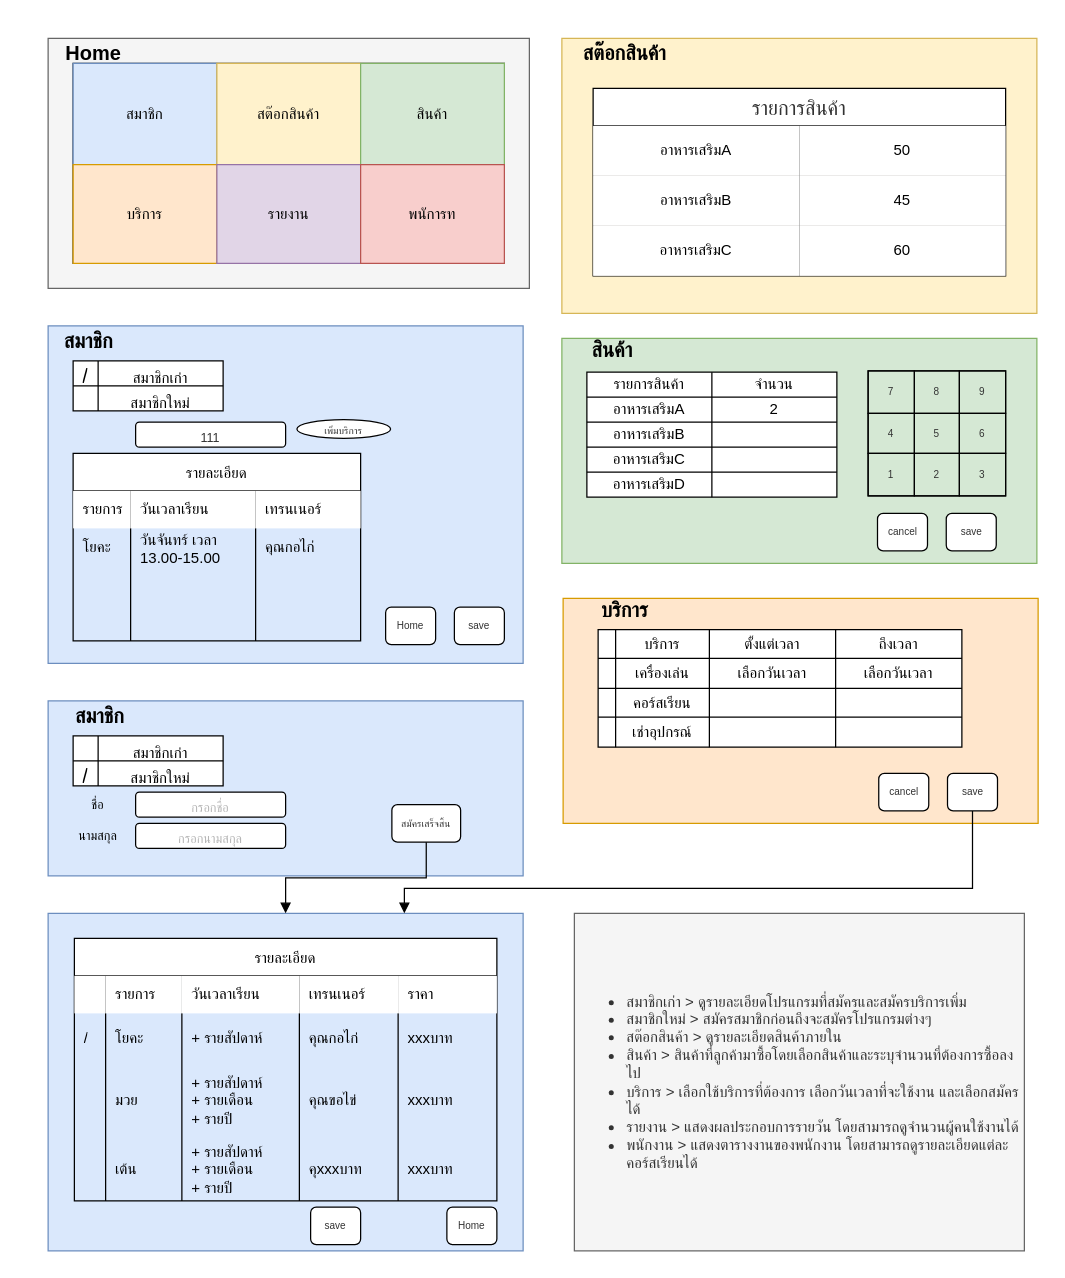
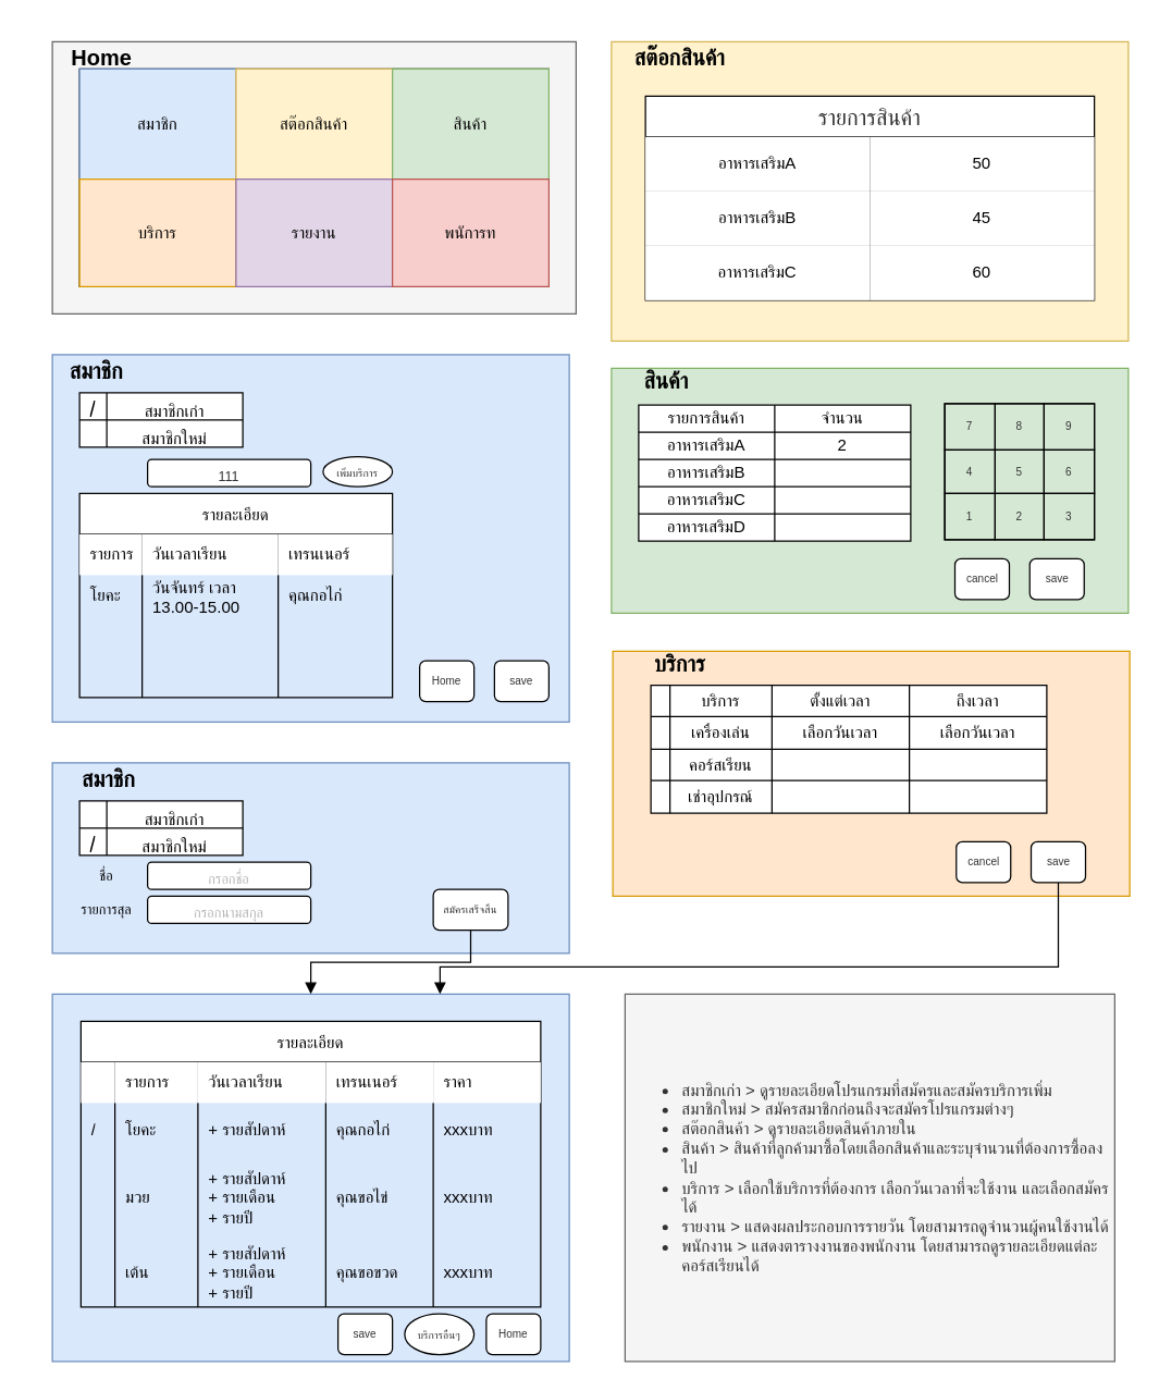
- <mxCell id="53" value="&lt;font style=&quot;font-size: 8px;&quot;&gt;เพิ่มบริการ&lt;/font&gt;" style="ellipse;whiteSpace=wrap;html=1;strokeColor=#000000;fontSize=12;fontColor=#333333;" vertex="1" parent="1"><mxGeometry x="237" y="335" width="75" height="15" as="geometry" /></mxCell>
+ <mxCell id="53" value="&lt;font style=&quot;font-size: 8px;&quot;&gt;เพิ่มบริการ&lt;/font&gt;" style="ellipse;whiteSpace=wrap;html=1;strokeColor=#000000;fontSize=12;fontColor=#333333;" vertex="1" parent="1"><mxGeometry x="237" y="335" width="51" height="22" as="geometry" /></mxCell>
- <mxCell id="55" value="สมัครเสร็จสิ้น" style="rounded=1;whiteSpace=wrap;html=1;strokeColor=#000000;fontSize=8;fontColor=#333333;" vertex="1" parent="1"><mxGeometry x="313" y="643" width="55" height="30" as="geometry" /></mxCell>
+ <mxCell id="55" value="สมัครเสร็จสิ้น" style="rounded=1;whiteSpace=wrap;html=1;strokeColor=#000000;fontSize=8;fontColor=#333333;" vertex="1" parent="1"><mxGeometry x="318" y="653" width="55" height="30" as="geometry" /></mxCell>
- <mxCell id="35" value="&lt;font color=&quot;#000000&quot;&gt;นามสกุล&lt;/font&gt;" style="text;html=1;strokeColor=none;fillColor=none;align=center;verticalAlign=middle;whiteSpace=wrap;rounded=0;fontSize=10;fontColor=#B5B5B5;" vertex="1" parent="1"><mxGeometry x="48" y="653" width="60" height="30" as="geometry" /></mxCell>
+ <mxCell id="35" value="&lt;font color=&quot;#000000&quot;&gt;รายการสุล&lt;/font&gt;" style="text;html=1;strokeColor=none;fillColor=none;align=center;verticalAlign=middle;whiteSpace=wrap;rounded=0;fontSize=10;fontColor=#B5B5B5;" vertex="1" parent="1"><mxGeometry x="48" y="653" width="60" height="30" as="geometry" /></mxCell>
- <mxCell id="81" value="คุxxxบาท" style="shape=partialRectangle;html=1;whiteSpace=wrap;connectable=0;fillColor=none;top=0;left=0;bottom=0;right=0;align=left;spacingLeft=6;overflow=hidden;strokeColor=inherit;fontSize=12;fontColor=#000000;" vertex="1" parent="77"><mxGeometry x="180" width="79" height="50" as="geometry"><mxRectangle width="79" height="50" as="alternateBounds" /></mxGeometry></mxCell>
+ <mxCell id="81" value="คุณขอขวด" style="shape=partialRectangle;html=1;whiteSpace=wrap;connectable=0;fillColor=none;top=0;left=0;bottom=0;right=0;align=left;spacingLeft=6;overflow=hidden;strokeColor=inherit;fontSize=12;fontColor=#000000;" vertex="1" parent="77"><mxGeometry x="180" width="79" height="50" as="geometry"><mxRectangle width="79" height="50" as="alternateBounds" /></mxGeometry></mxCell>
+ <mxCell id="57" value="&lt;span style=&quot;font-size: 8px;&quot;&gt;บริการอื่นๆ&lt;/span&gt;" style="ellipse;whiteSpace=wrap;html=1;strokeColor=#000000;fontSize=12;fontColor=#333333;" vertex="1" parent="1"><mxGeometry x="297" y="965" width="51" height="30" as="geometry" /></mxCell>
